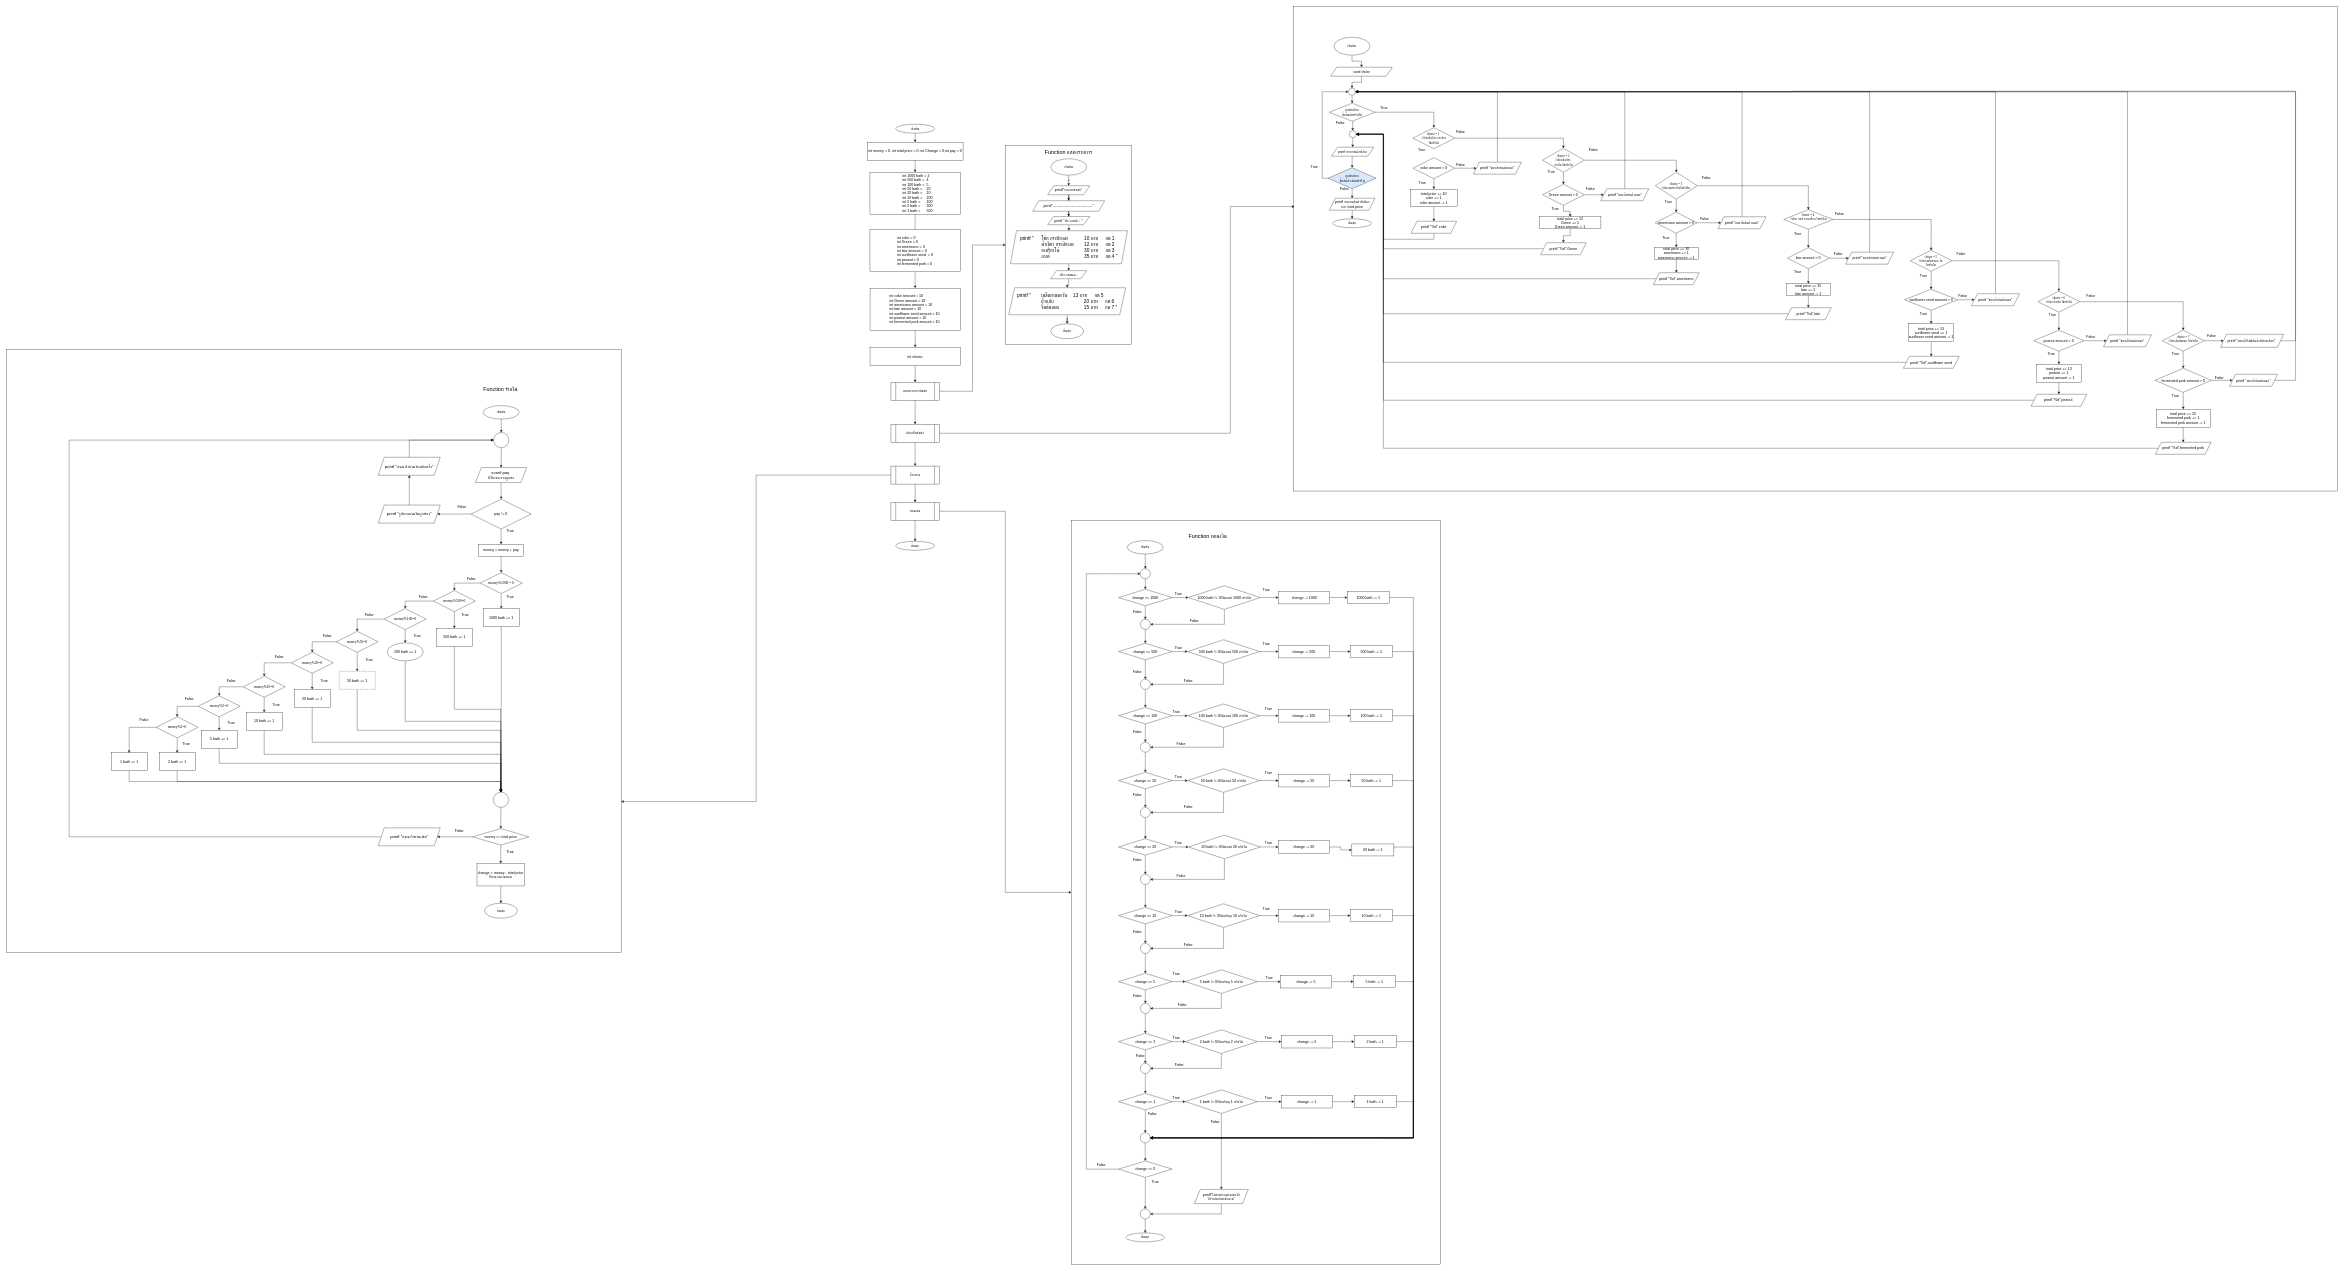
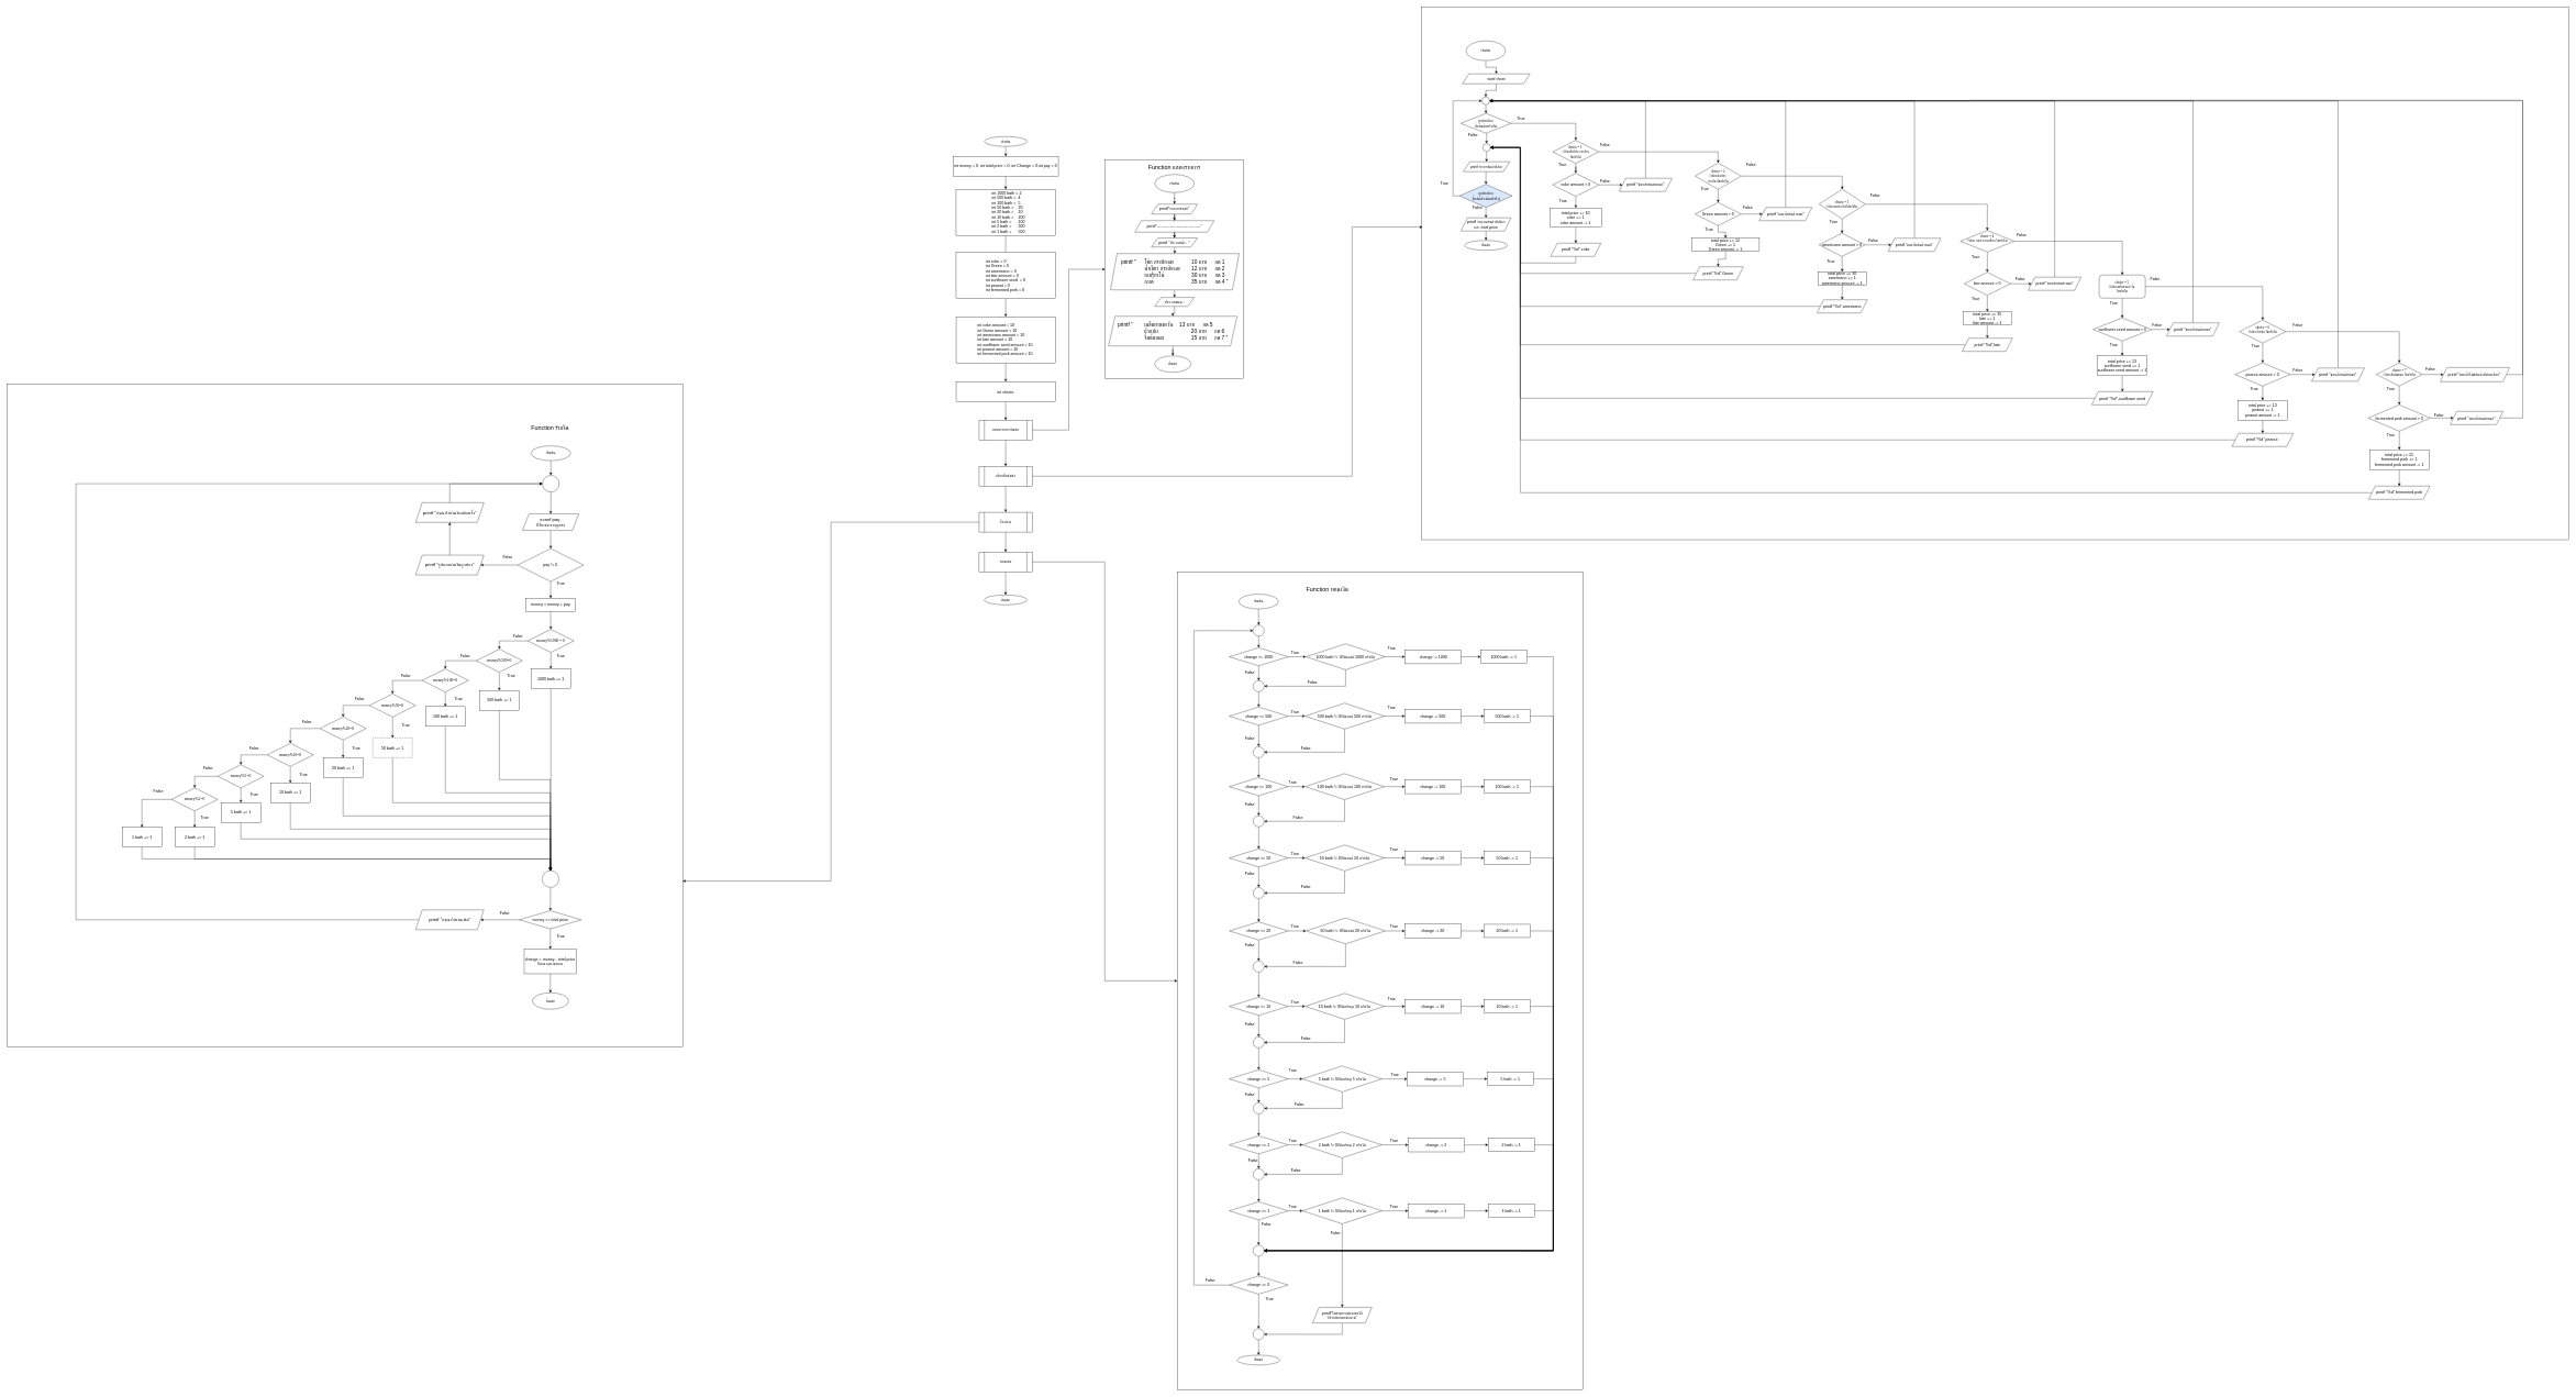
+ <mxCell id="24" value="" style="edgeStyle=orthogonalEdgeStyle;rounded=0;orthogonalLoop=1;jettySize=auto;html=1;movable=1;resizable=1;rotatable=1;deletable=1;editable=1;locked=0;connectable=1;" parent="17" source="26" target="80" edge="1"><mxGeometry relative="1" as="geometry" /></mxCell>
- <mxCell id="44" value="&lt;div&gt;&lt;span style=&quot;font-family: Sarabun; font-size: 10px; text-wrap-mode: nowrap;&quot;&gt;choice = 5&lt;/span&gt;&lt;/div&gt;&lt;span style=&quot;font-family: Sarabun; text-align: left; text-wrap-mode: nowrap;&quot;&gt;&lt;font style=&quot;font-size: 10px;&quot;&gt;//เลือกเมล็ดทานตะวัน&amp;nbsp;&lt;/font&gt;&lt;/span&gt;&lt;div style=&quot;&quot;&gt;&lt;font face=&quot;Sarabun&quot;&gt;&lt;span style=&quot;font-size: 10px; text-wrap-mode: nowrap;&quot;&gt;ใช่หรือไม่&lt;/span&gt;&lt;/font&gt;&lt;/div&gt;" style="rhombus;whiteSpace=wrap;html=1;movable=1;resizable=1;rotatable=1;deletable=1;editable=1;locked=0;connectable=1;" parent="17" vertex="1"><mxGeometry x="2055.47" y="812.5" width="140" height="70" as="geometry" /></mxCell>
+ <mxCell id="44" value="&lt;div&gt;&lt;span style=&quot;font-family: Sarabun; font-size: 10px; text-wrap-mode: nowrap;&quot;&gt;choice = 5&lt;/span&gt;&lt;/div&gt;&lt;span style=&quot;font-family: Sarabun; text-align: left; text-wrap-mode: nowrap;&quot;&gt;&lt;font style=&quot;font-size: 10px;&quot;&gt;//เลือกเมล็ดทานตะวัน&amp;nbsp;&lt;/font&gt;&lt;/span&gt;&lt;div style=&quot;&quot;&gt;&lt;font face=&quot;Sarabun&quot;&gt;&lt;span style=&quot;font-size: 10px; text-wrap-mode: nowrap;&quot;&gt;ใช่หรือไม่&lt;/span&gt;&lt;/font&gt;&lt;/div&gt;" style="whiteSpace=wrap;html=1;movable=1;resizable=1;rotatable=1;deletable=1;editable=1;locked=0;connectable=1;rounded=1;" parent="17" vertex="1"><mxGeometry x="2055.47" y="812.5" width="140" height="70" as="geometry" /></mxCell>
- <mxCell id="222" value="&lt;span style=&quot;text-align: left;&quot;&gt;100 bath&lt;/span&gt;&amp;nbsp;+= 1" style="ellipse;whiteSpace=wrap;html=1;movable=1;resizable=1;rotatable=1;deletable=1;editable=1;locked=0;connectable=1;" parent="1" vertex="1"><mxGeometry x="1290" y="2141.5" width="120" height="60" as="geometry" /></mxCell>
+ <mxCell id="222" value="&lt;span style=&quot;text-align: left;&quot;&gt;100 bath&lt;/span&gt;&amp;nbsp;+= 1" style="whiteSpace=wrap;html=1;movable=1;resizable=1;rotatable=1;deletable=1;editable=1;locked=0;connectable=1;" parent="1" vertex="1"><mxGeometry x="1290" y="2141.5" width="120" height="60" as="geometry" /></mxCell>
- <mxCell id="309" value="&lt;span style=&quot;text-align: left;&quot;&gt;20 bath -= 1&lt;/span&gt;" style="rounded=0;whiteSpace=wrap;html=1;" parent="271" vertex="1"><mxGeometry x="935" y="1078.75" width="140" height="40" as="geometry" /></mxCell>
+ <mxCell id="309" value="&lt;span style=&quot;text-align: left;&quot;&gt;20 bath -= 1&lt;/span&gt;" style="rounded=0;whiteSpace=wrap;html=1;" parent="271" vertex="1"><mxGeometry x="930" y="1068.75" width="140" height="40" as="geometry" /></mxCell>
